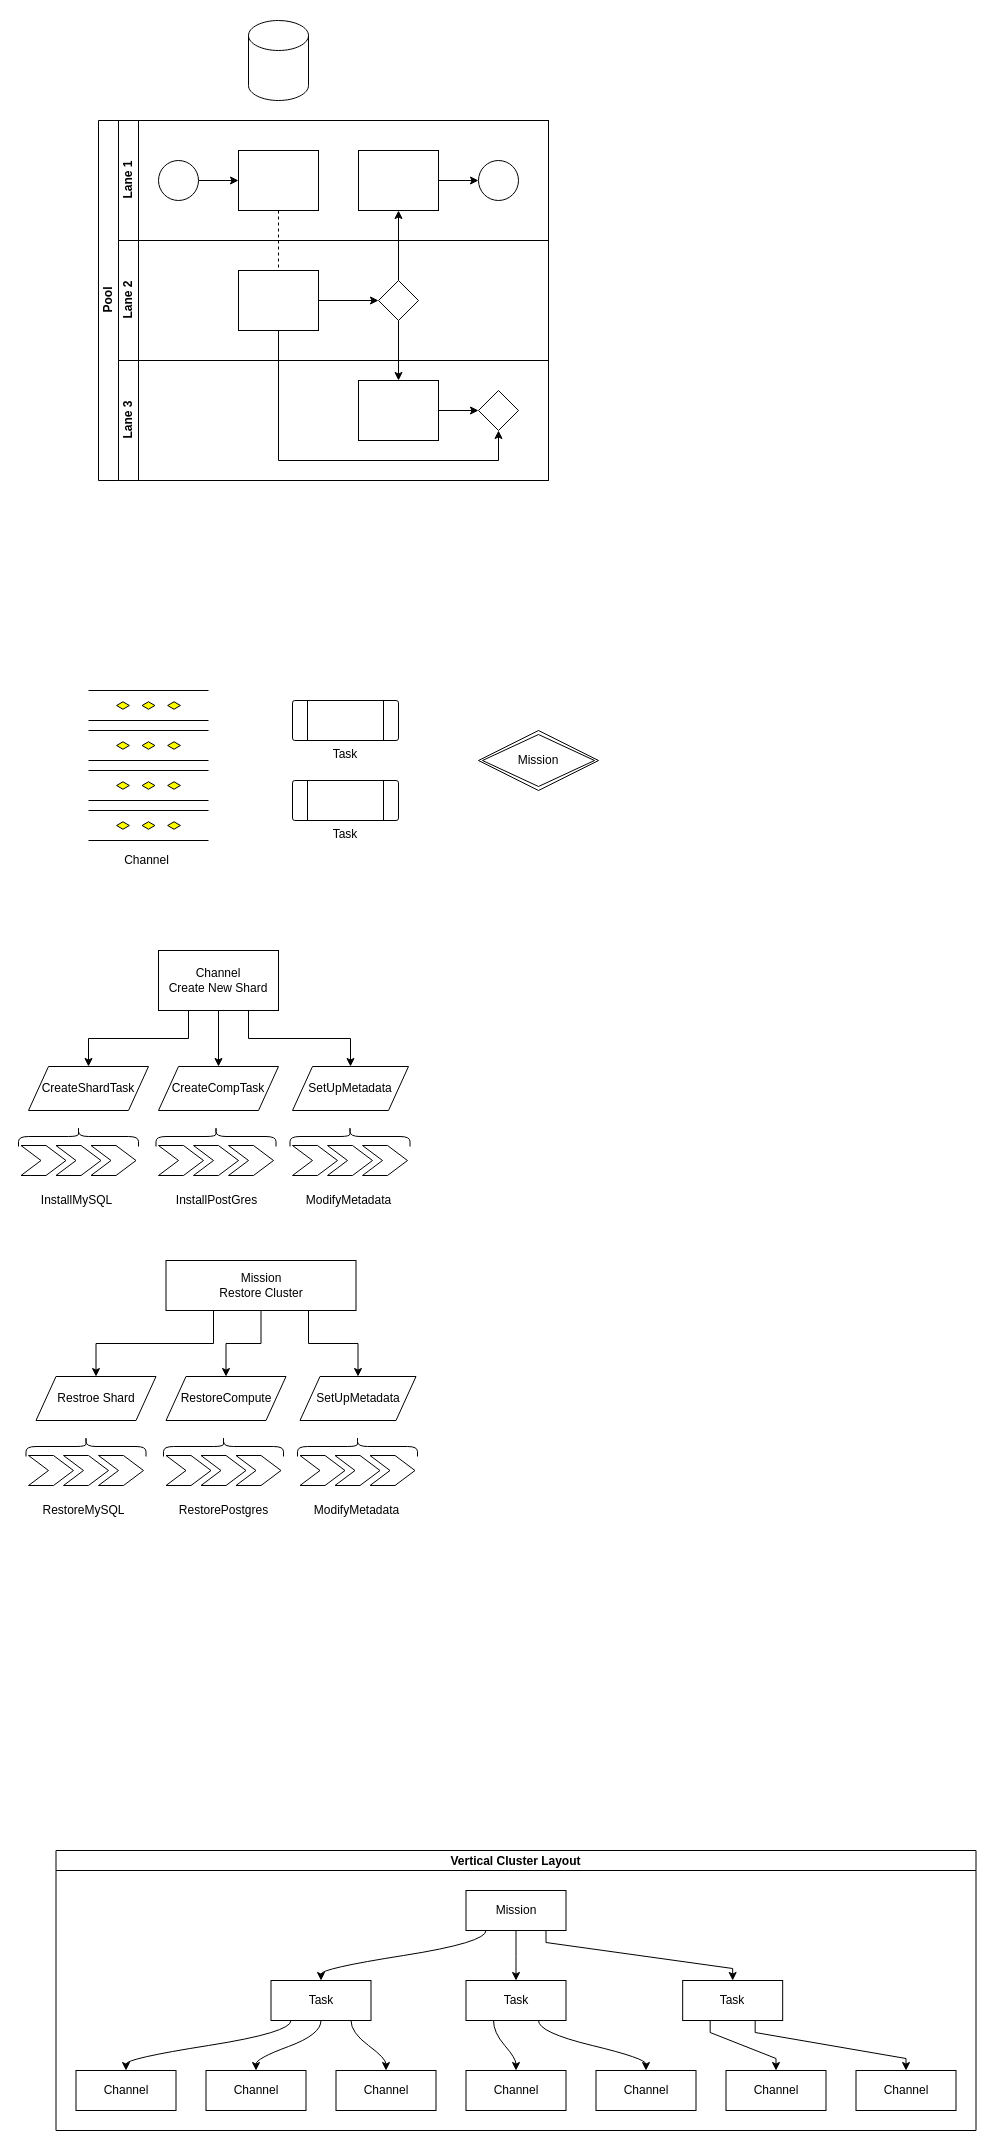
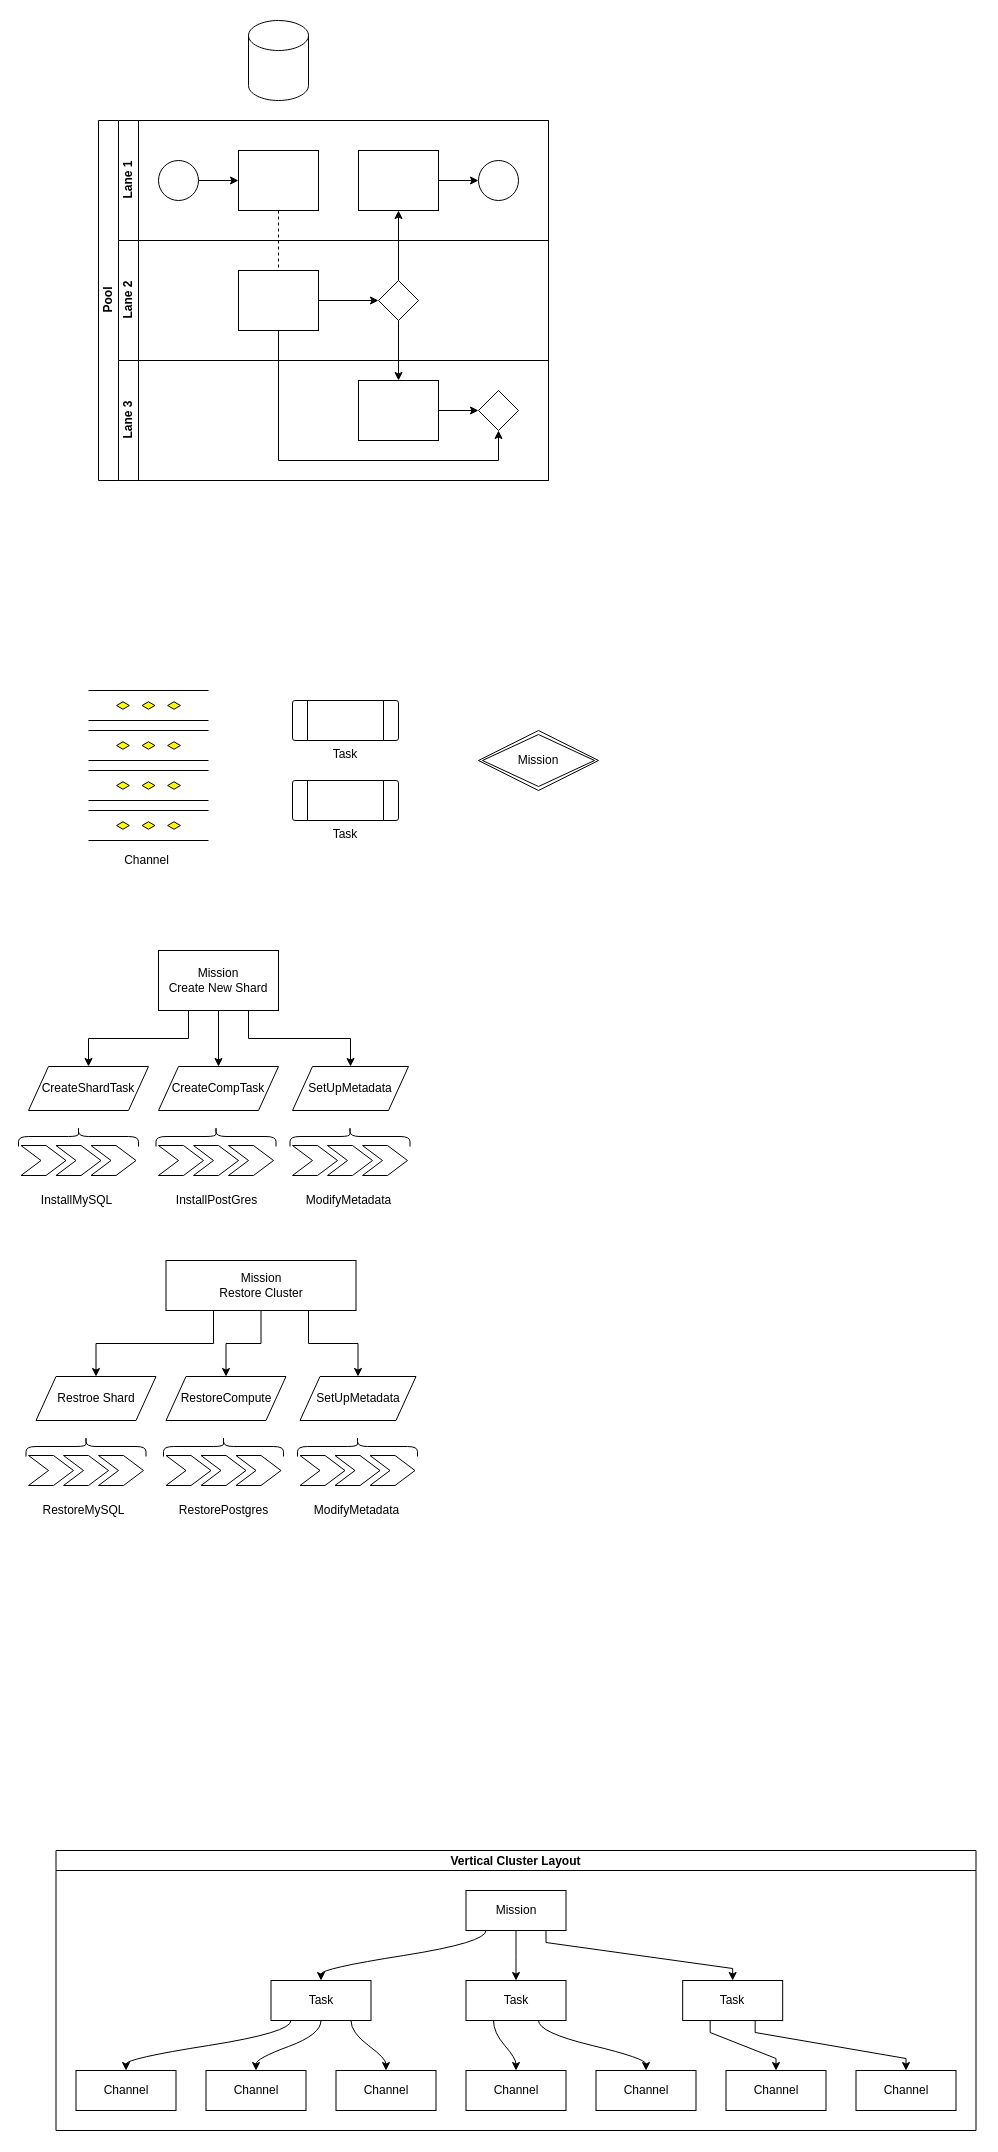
- <mxCell id="34" value="Channel&lt;br&gt;Create New Shard" style="rounded=0;whiteSpace=wrap;html=1;" vertex="1" parent="1"><mxGeometry x="158" y="950" width="120" height="60" as="geometry" /></mxCell>
+ <mxCell id="34" value="Mission&lt;br&gt;Create New Shard" style="rounded=0;whiteSpace=wrap;html=1;" vertex="1" parent="1"><mxGeometry x="158" y="950" width="120" height="60" as="geometry" /></mxCell>
